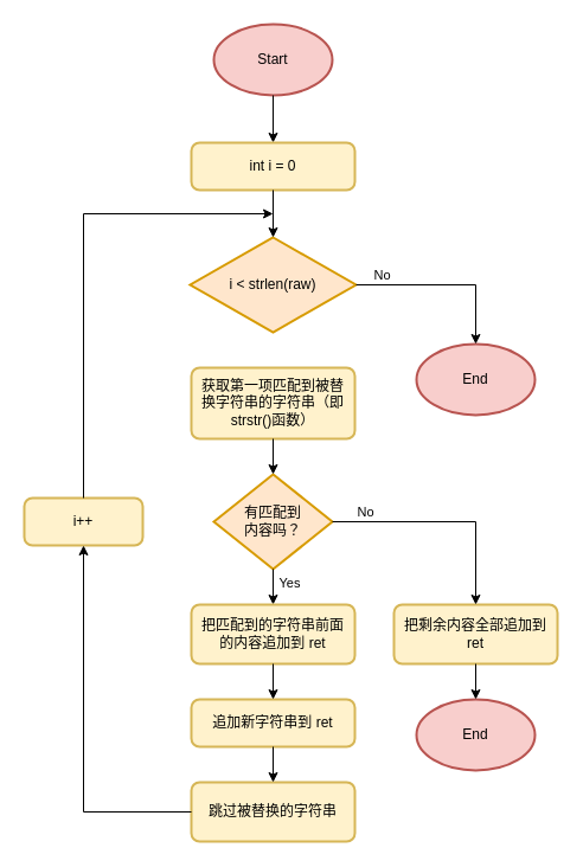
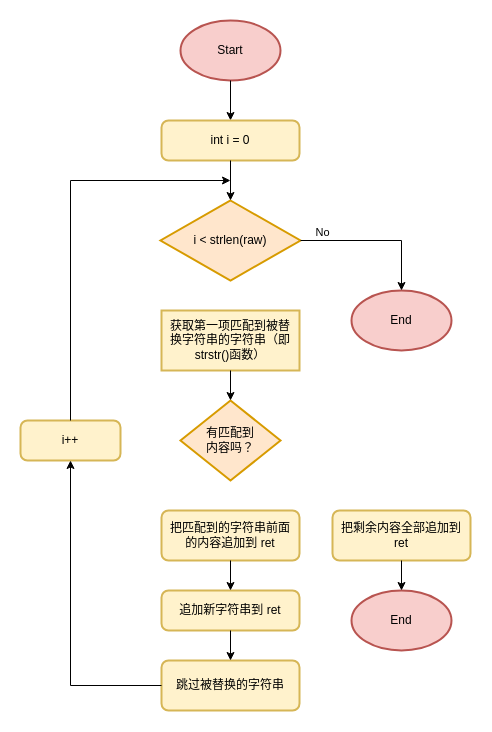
- <mxCell id="7" value="获取第一项匹配到被替&lt;br&gt;换字符串的字符串（即&lt;br&gt;strstr()函数）" style="rounded=1;whiteSpace=wrap;html=1;absoluteArcSize=1;arcSize=14;strokeWidth=2;fillColor=#fff2cc;strokeColor=#d6b656;" parent="1" vertex="1"><mxGeometry x="161" y="310" width="138" height="60" as="geometry" /></mxCell>
+ <mxCell id="7" value="获取第一项匹配到被替&lt;br&gt;换字符串的字符串（即&lt;br&gt;strstr()函数）" style="whiteSpace=wrap;html=1;absoluteArcSize=1;arcSize=14;strokeWidth=2;fillColor=#fff2cc;strokeColor=#d6b656;rounded=0;" parent="1" vertex="1"><mxGeometry x="161" y="310" width="138" height="60" as="geometry" /></mxCell>
- <mxCell id="12" value="" style="endArrow=classic;html=1;rounded=0;exitX=1;exitY=0.5;exitDx=0;exitDy=0;exitPerimeter=0;entryX=0.5;entryY=0;entryDx=0;entryDy=0;" parent="1" source="4" target="11" edge="1"><mxGeometry width="50" height="50" relative="1" as="geometry"><mxPoint x="392" y="490" as="sourcePoint" /><mxPoint x="462" y="450" as="targetPoint" /><Array as="points"><mxPoint x="401" y="440" /></Array></mxGeometry></mxCell>
- <mxCell id="13" value="No" style="edgeLabel;html=1;align=center;verticalAlign=middle;resizable=0;points=[];" parent="12" vertex="1" connectable="0"><mxGeometry x="-0.717" y="1" relative="1" as="geometry"><mxPoint y="-8" as="offset" /></mxGeometry></mxCell>
- <mxCell id="5" value="" style="endArrow=classic;html=1;rounded=0;exitX=0.5;exitY=1;exitDx=0;exitDy=0;exitPerimeter=0;entryX=0.5;entryY=0;entryDx=0;entryDy=0;" parent="1" source="4" target="9" edge="1"><mxGeometry width="50" height="50" relative="1" as="geometry"><mxPoint x="681" y="360" as="sourcePoint" /><mxPoint x="231" y="520" as="targetPoint" /></mxGeometry></mxCell>
- <mxCell id="6" value="Yes" style="edgeLabel;html=1;align=center;verticalAlign=middle;resizable=0;points=[];" parent="5" vertex="1" connectable="0"><mxGeometry x="-0.283" relative="1" as="geometry"><mxPoint x="13" as="offset" /></mxGeometry></mxCell>
